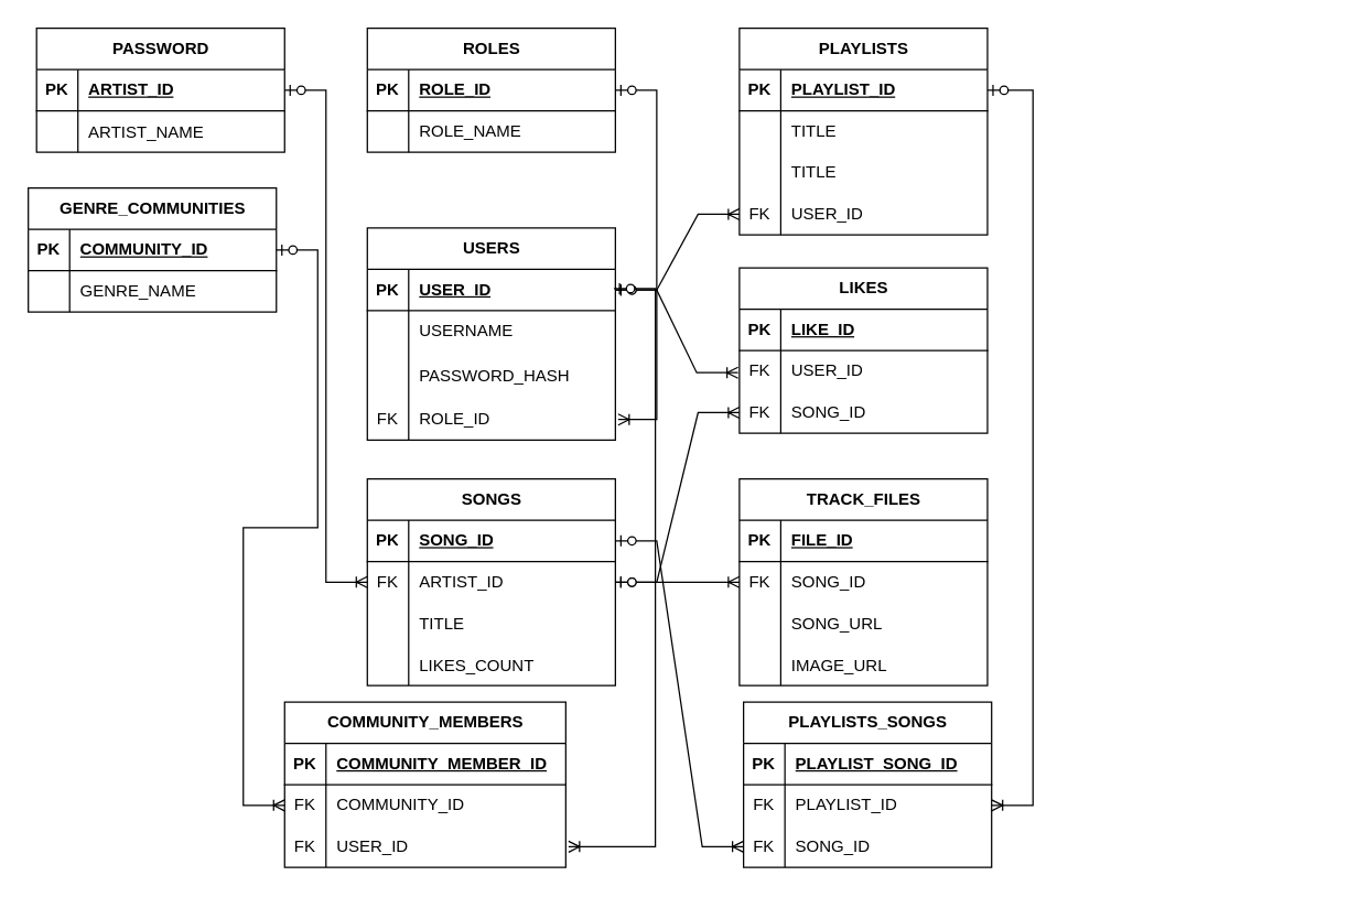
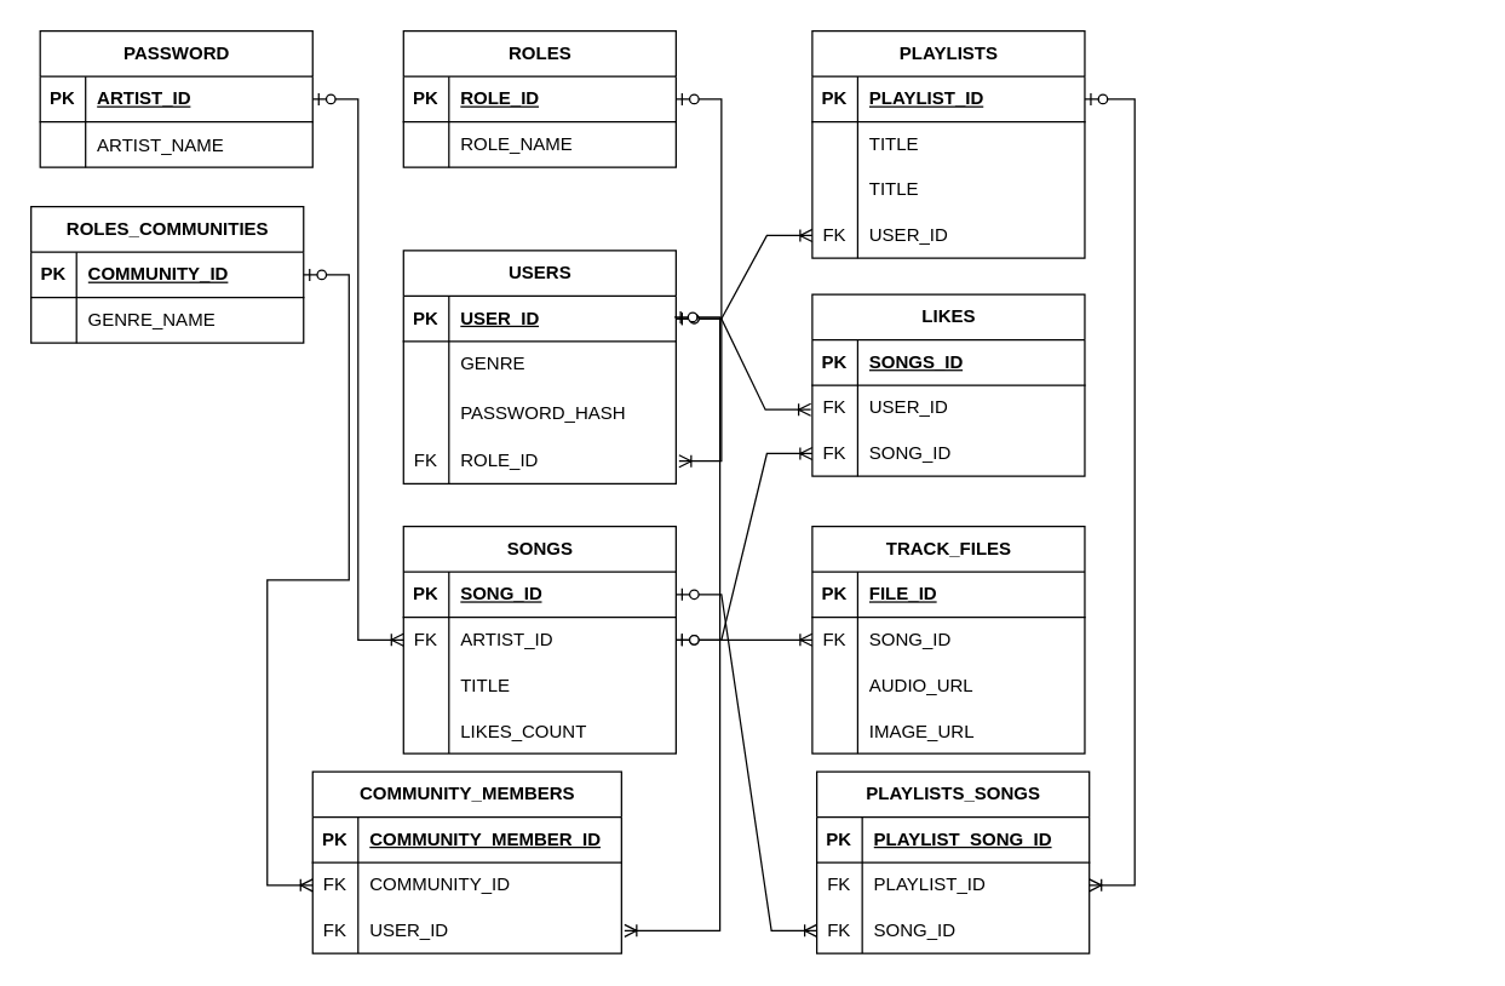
- <mxCell id="9" value="GENRE_COMMUNITIES" style="shape=table;startSize=30;container=1;collapsible=1;childLayout=tableLayout;fixedRows=1;rowLines=0;fontStyle=1;align=center;resizeLast=1;html=1;" vertex="1" parent="1"><mxGeometry x="20" y="136" width="180" height="90" as="geometry" /></mxCell>
+ <mxCell id="9" value="ROLES_COMMUNITIES" style="shape=table;startSize=30;container=1;collapsible=1;childLayout=tableLayout;fixedRows=1;rowLines=0;fontStyle=1;align=center;resizeLast=1;html=1;" vertex="1" parent="1"><mxGeometry x="20" y="136" width="180" height="90" as="geometry" /></mxCell>
- <mxCell id="55" value="LIKE_ID" style="shape=partialRectangle;connectable=0;fillColor=none;top=0;left=0;bottom=0;right=0;align=left;spacingLeft=6;fontStyle=5;overflow=hidden;whiteSpace=wrap;html=1;" vertex="1" parent="53"><mxGeometry x="30" width="150" height="30" as="geometry"><mxRectangle width="150" height="30" as="alternateBounds" /></mxGeometry></mxCell>
+ <mxCell id="55" value="SONGS_ID" style="shape=partialRectangle;connectable=0;fillColor=none;top=0;left=0;bottom=0;right=0;align=left;spacingLeft=6;fontStyle=5;overflow=hidden;whiteSpace=wrap;html=1;" vertex="1" parent="53"><mxGeometry x="30" width="150" height="30" as="geometry"><mxRectangle width="150" height="30" as="alternateBounds" /></mxGeometry></mxCell>
- <mxCell id="32" value="USERNAME" style="shape=partialRectangle;connectable=0;fillColor=none;top=0;left=0;bottom=0;right=0;align=left;spacingLeft=6;overflow=hidden;whiteSpace=wrap;html=1;" vertex="1" parent="30"><mxGeometry x="30" width="150" height="30" as="geometry"><mxRectangle width="150" height="30" as="alternateBounds" /></mxGeometry></mxCell>
+ <mxCell id="32" value="GENRE" style="shape=partialRectangle;connectable=0;fillColor=none;top=0;left=0;bottom=0;right=0;align=left;spacingLeft=6;overflow=hidden;whiteSpace=wrap;html=1;" vertex="1" parent="30"><mxGeometry x="30" width="150" height="30" as="geometry"><mxRectangle width="150" height="30" as="alternateBounds" /></mxGeometry></mxCell>
- <mxCell id="81" value="SONG_URL" style="shape=partialRectangle;connectable=0;fillColor=none;top=0;left=0;bottom=0;right=0;align=left;spacingLeft=6;overflow=hidden;" vertex="1" parent="79"><mxGeometry x="30" width="150" height="30" as="geometry"><mxRectangle width="150" height="30" as="alternateBounds" /></mxGeometry></mxCell>
+ <mxCell id="81" value="AUDIO_URL" style="shape=partialRectangle;connectable=0;fillColor=none;top=0;left=0;bottom=0;right=0;align=left;spacingLeft=6;overflow=hidden;" vertex="1" parent="79"><mxGeometry x="30" width="150" height="30" as="geometry"><mxRectangle width="150" height="30" as="alternateBounds" /></mxGeometry></mxCell>
